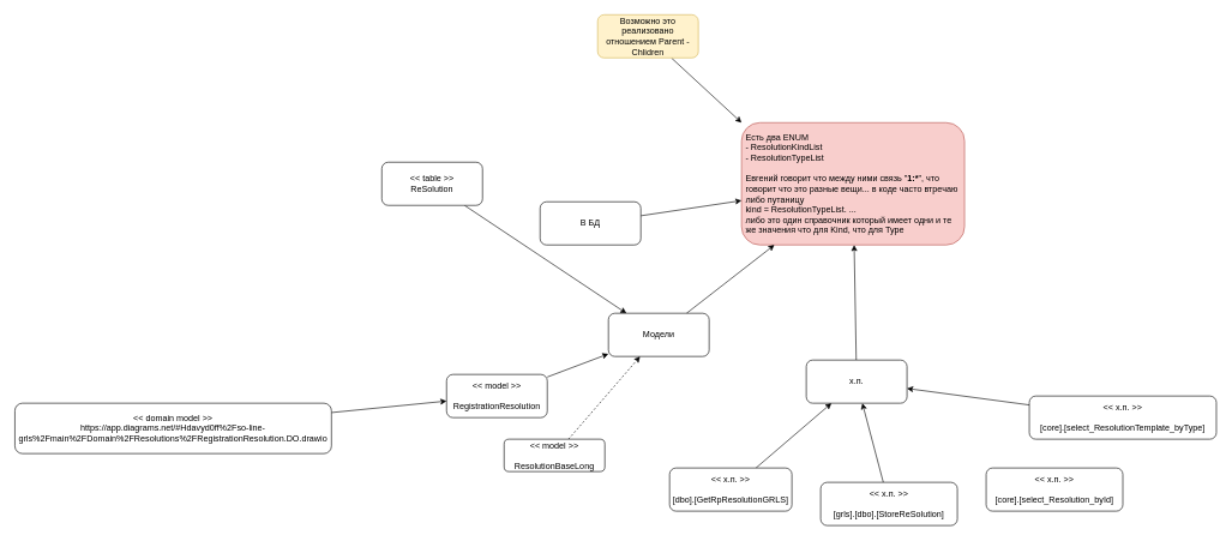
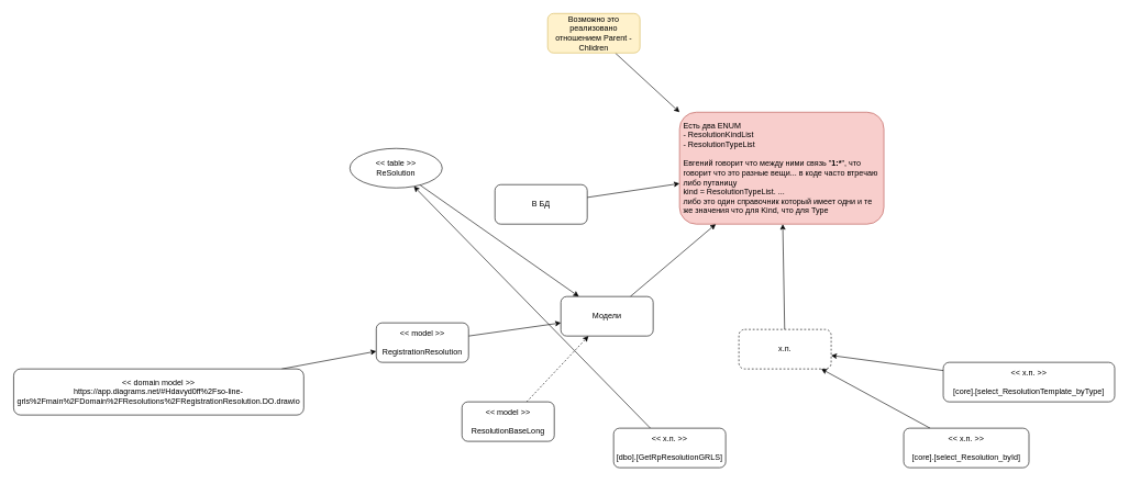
- <mxCell id="8" value="&amp;lt;&amp;lt; table &amp;gt;&amp;gt;&lt;br&gt;ReSolution" style="rounded=1;whiteSpace=wrap;html=1;" vertex="1" parent="1"><mxGeometry x="530" y="225" width="140" height="60" as="geometry" /></mxCell>
+ <mxCell id="8" value="&amp;lt;&amp;lt; table &amp;gt;&amp;gt;&lt;br&gt;ReSolution" style="ellipse;whiteSpace=wrap;html=1;" vertex="1" parent="1"><mxGeometry x="530" y="225" width="140" height="60" as="geometry" /></mxCell>
- <mxCell id="10" value="Модели" style="rounded=1;whiteSpace=wrap;html=1;" vertex="1" parent="1"><mxGeometry x="845" y="435" width="140" height="60" as="geometry" /></mxCell>
+ <mxCell id="10" value="Модели" style="rounded=1;whiteSpace=wrap;html=1;" vertex="1" parent="1"><mxGeometry x="850" y="450" width="140" height="60" as="geometry" /></mxCell>
- <mxCell id="16" value="х.п." style="rounded=1;whiteSpace=wrap;html=1;" vertex="1" parent="1"><mxGeometry x="1120" y="500" width="140" height="60" as="geometry" /></mxCell>
+ <mxCell id="16" value="х.п." style="rounded=1;whiteSpace=wrap;html=1;dashed=1;" vertex="1" parent="1"><mxGeometry x="1120" y="500" width="140" height="60" as="geometry" /></mxCell>
- <mxCell id="12" value="&amp;lt;&amp;lt; model &amp;gt;&amp;gt;&lt;br&gt;&lt;br&gt;RegistrationResolution" style="rounded=1;whiteSpace=wrap;html=1;" vertex="1" parent="1"><mxGeometry x="620" y="520" width="140" height="60" as="geometry" /></mxCell>
+ <mxCell id="12" value="&amp;lt;&amp;lt; model &amp;gt;&amp;gt;&lt;br&gt;&lt;br&gt;RegistrationResolution" style="rounded=1;whiteSpace=wrap;html=1;" vertex="1" parent="1"><mxGeometry x="570" y="490" width="140" height="60" as="geometry" /></mxCell>
+ <mxCell id="21" style="edgeStyle=none;rounded=0;orthogonalLoop=1;jettySize=auto;html=1;" edge="1" parent="1" source="22" target="16"><mxGeometry relative="1" as="geometry" /></mxCell>
- <mxCell id="17" style="edgeStyle=none;rounded=0;orthogonalLoop=1;jettySize=auto;html=1;" edge="1" parent="1" source="18" target="16"><mxGeometry relative="1" as="geometry" /></mxCell>
+ <mxCell id="17" style="edgeStyle=none;rounded=0;orthogonalLoop=1;jettySize=auto;html=1;" edge="1" parent="1" source="18" target="8"><mxGeometry relative="1" as="geometry" /></mxCell>
- <mxCell id="19" style="edgeStyle=none;rounded=0;orthogonalLoop=1;jettySize=auto;html=1;" edge="1" parent="1" source="20" target="16"><mxGeometry relative="1" as="geometry" /></mxCell>
- <mxCell id="14" value="&amp;lt;&amp;lt; model &amp;gt;&amp;gt;&lt;br&gt;&lt;br&gt;ResolutionBaseLong" style="rounded=1;whiteSpace=wrap;html=1;" vertex="1" parent="1"><mxGeometry x="700" y="610" width="140" height="45" as="geometry" /></mxCell>
+ <mxCell id="14" value="&amp;lt;&amp;lt; model &amp;gt;&amp;gt;&lt;br&gt;&lt;br&gt;ResolutionBaseLong" style="rounded=1;whiteSpace=wrap;html=1;" vertex="1" parent="1"><mxGeometry x="700" y="610" width="140" height="60" as="geometry" /></mxCell>
- <mxCell id="20" value="&amp;lt;&amp;lt; х.п. &amp;gt;&amp;gt;&lt;br&gt;&lt;br&gt;[grls].[dbo].[StoreReSolution]" style="rounded=1;whiteSpace=wrap;html=1;" vertex="1" parent="1"><mxGeometry x="1140" y="670" width="190" height="60" as="geometry" /></mxCell>
